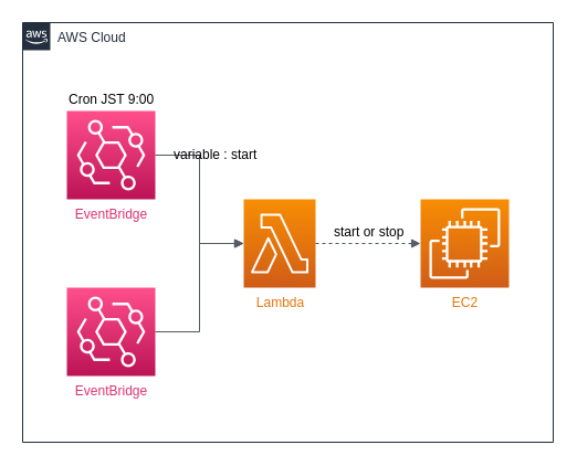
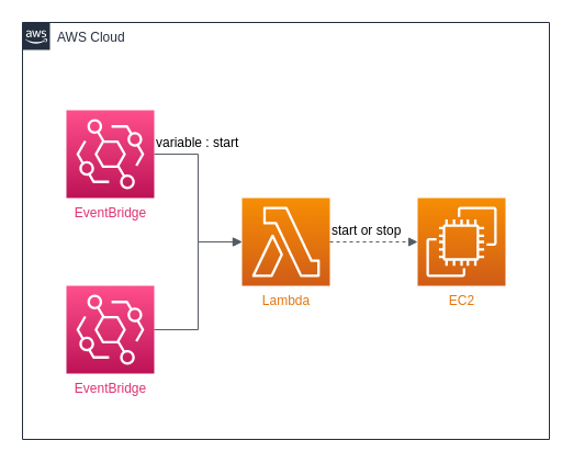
- <mxCell id="10" value="&lt;font color=&quot;#000000&quot;&gt;Cron JST 9:00&lt;/font&gt;" style="rounded=0;whiteSpace=wrap;html=1;fontColor=#e5770d;fillColor=none;strokeColor=none;align=left;" parent="2" vertex="1"><mxGeometry x="40" y="60" width="100" height="20" as="geometry" /></mxCell>
- <mxCell id="11" value="&lt;font color=&quot;#000000&quot;&gt;variable : start&lt;/font&gt;" style="rounded=0;whiteSpace=wrap;html=1;fontColor=#e5770d;fillColor=none;strokeColor=none;align=left;" parent="2" vertex="1"><mxGeometry x="135" y="110" width="100" height="20" as="geometry" /></mxCell>
+ <mxCell id="11" value="&lt;font color=&quot;#000000&quot;&gt;variable : start&lt;/font&gt;" style="rounded=0;whiteSpace=wrap;html=1;fontColor=#e5770d;fillColor=none;strokeColor=none;align=left;" parent="2" vertex="1"><mxGeometry x="120" y="100" width="100" height="20" as="geometry" /></mxCell>
- <mxCell id="4" value="&lt;font color=&quot;#e4750e&quot;&gt;Lambda&lt;/font&gt;" style="sketch=0;points=[[0,0,0],[0.25,0,0],[0.5,0,0],[0.75,0,0],[1,0,0],[0,1,0],[0.25,1,0],[0.5,1,0],[0.75,1,0],[1,1,0],[0,0.25,0],[0,0.5,0],[0,0.75,0],[1,0.25,0],[1,0.5,0],[1,0.75,0]];outlineConnect=0;fontColor=#232F3E;gradientColor=#F78E04;gradientDirection=north;fillColor=#D05C17;strokeColor=#ffffff;dashed=0;verticalLabelPosition=bottom;verticalAlign=top;align=center;html=1;fontSize=12;fontStyle=0;aspect=fixed;shape=mxgraph.aws4.resourceIcon;resIcon=mxgraph.aws4.lambda;" parent="2" vertex="1"><mxGeometry x="200" y="160" width="65" height="80" as="geometry" /></mxCell>
+ <mxCell id="4" value="&lt;font color=&quot;#e4750e&quot;&gt;Lambda&lt;/font&gt;" style="sketch=0;points=[[0,0,0],[0.25,0,0],[0.5,0,0],[0.75,0,0],[1,0,0],[0,1,0],[0.25,1,0],[0.5,1,0],[0.75,1,0],[1,1,0],[0,0.25,0],[0,0.5,0],[0,0.75,0],[1,0.25,0],[1,0.5,0],[1,0.75,0]];outlineConnect=0;fontColor=#232F3E;gradientColor=#F78E04;gradientDirection=north;fillColor=#D05C17;strokeColor=#ffffff;dashed=0;verticalLabelPosition=bottom;verticalAlign=top;align=center;html=1;fontSize=12;fontStyle=0;aspect=fixed;shape=mxgraph.aws4.resourceIcon;resIcon=mxgraph.aws4.lambda;" parent="2" vertex="1"><mxGeometry x="200" y="160" width="80" height="80" as="geometry" /></mxCell>
